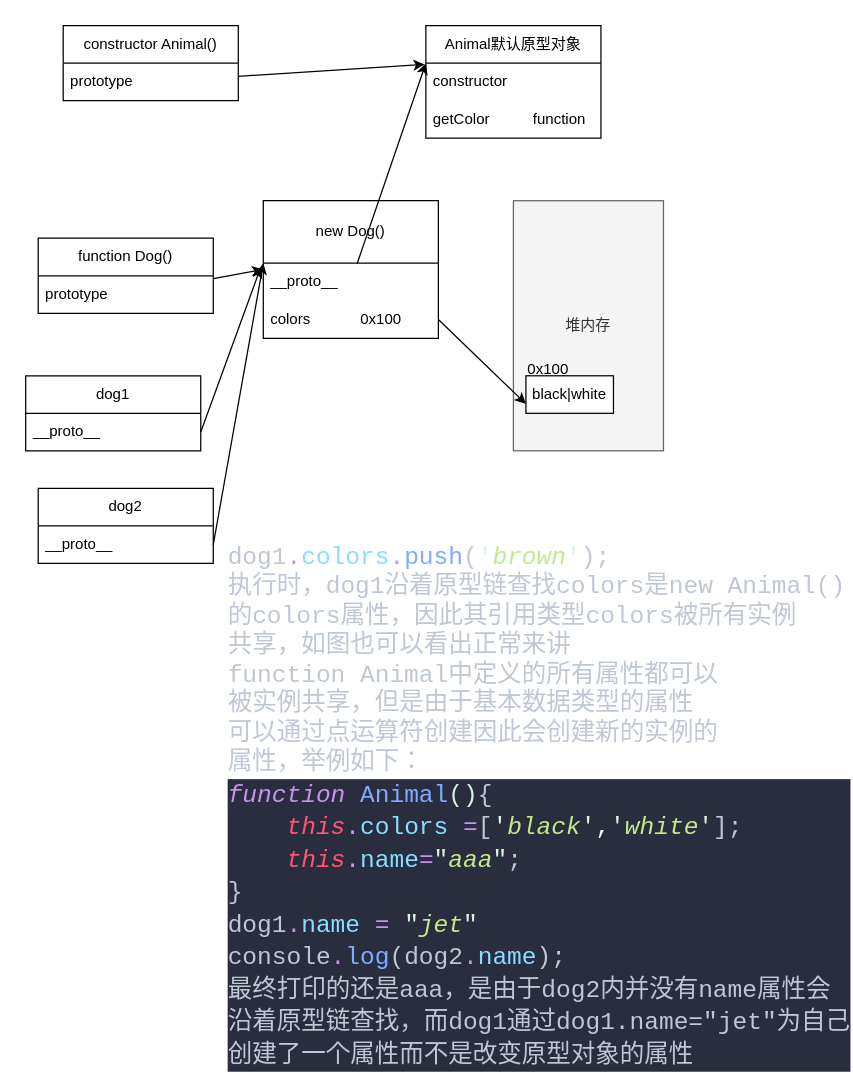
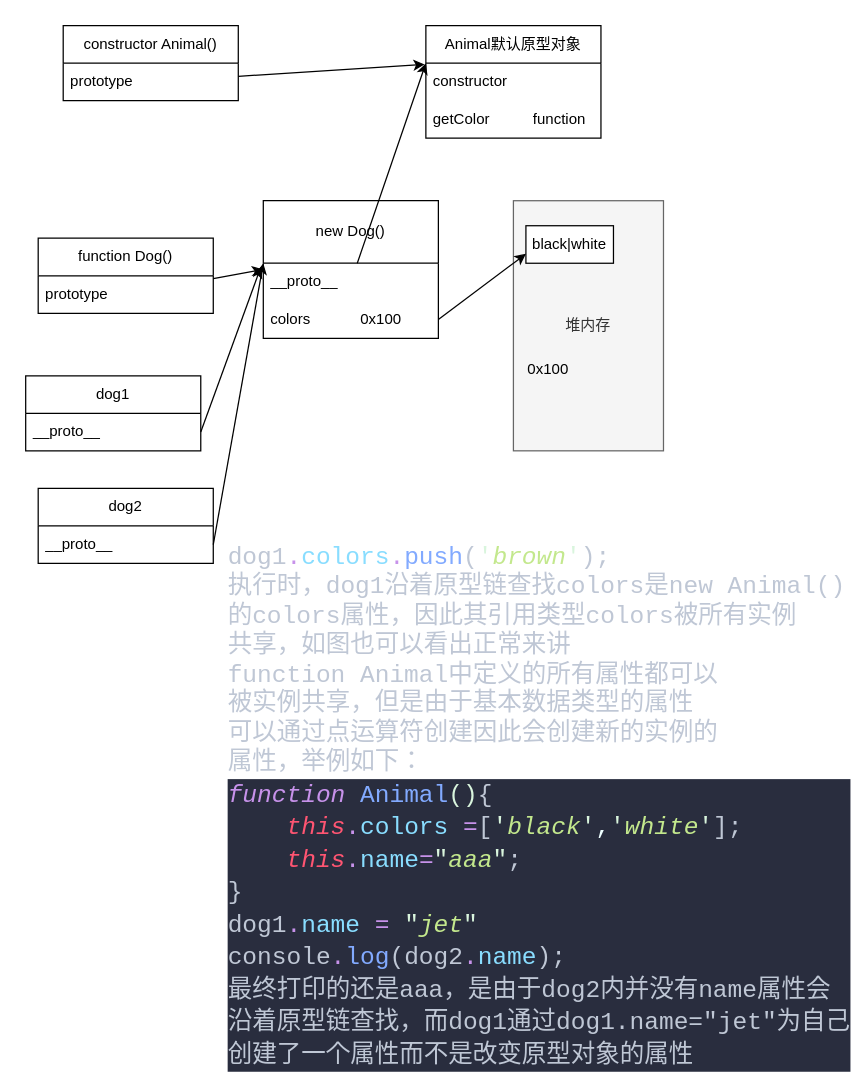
- <mxCell id="15" value="black|white" style="rounded=0;whiteSpace=wrap;html=1;" parent="1" vertex="1"><mxGeometry x="420" y="300" width="70" height="30" as="geometry" /></mxCell>
+ <mxCell id="15" value="black|white" style="rounded=0;whiteSpace=wrap;html=1;" parent="1" vertex="1"><mxGeometry x="420" y="180" width="70" height="30" as="geometry" /></mxCell>
